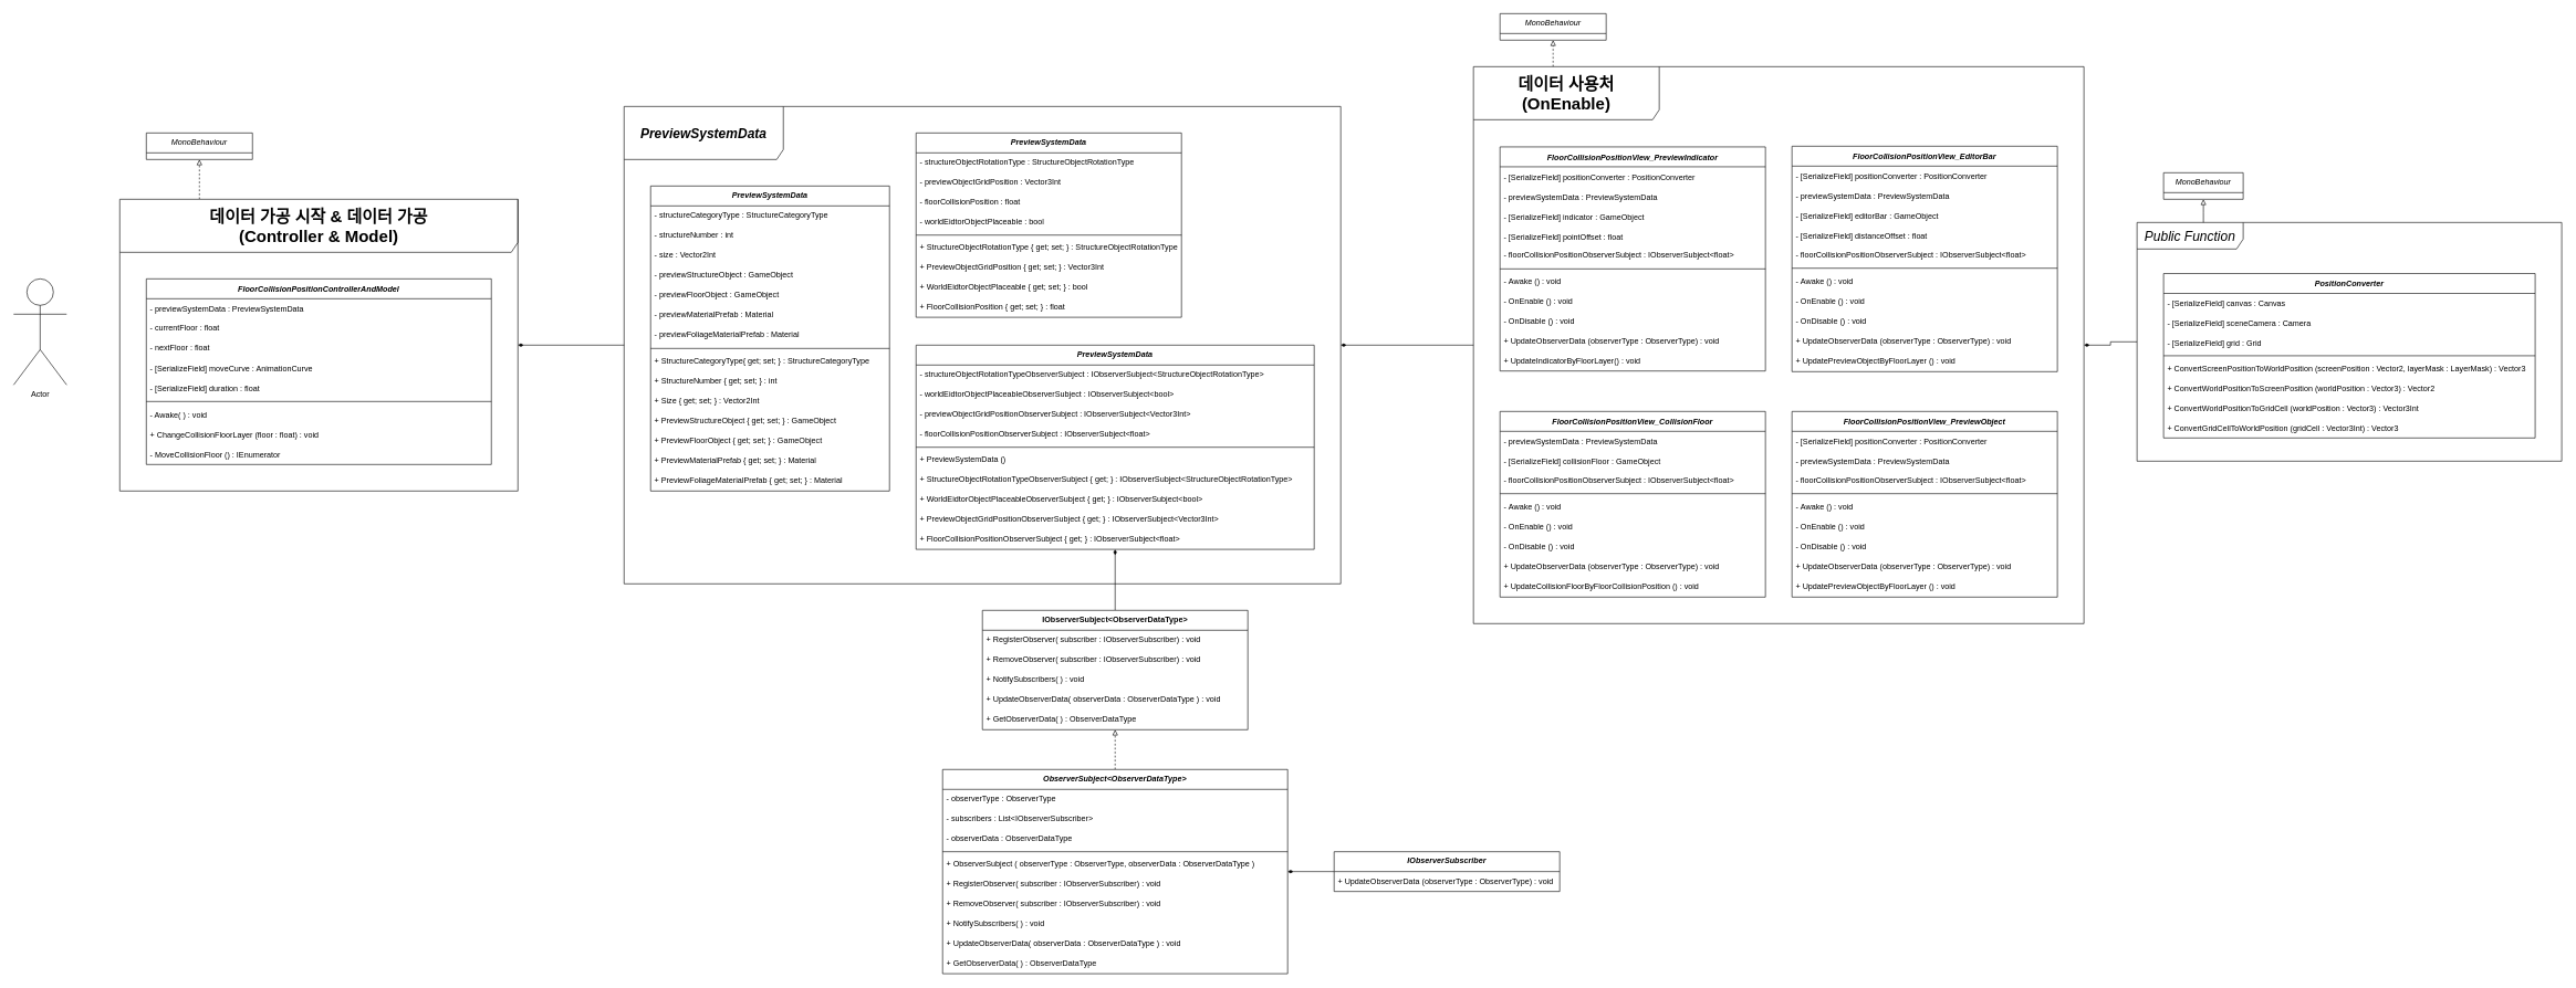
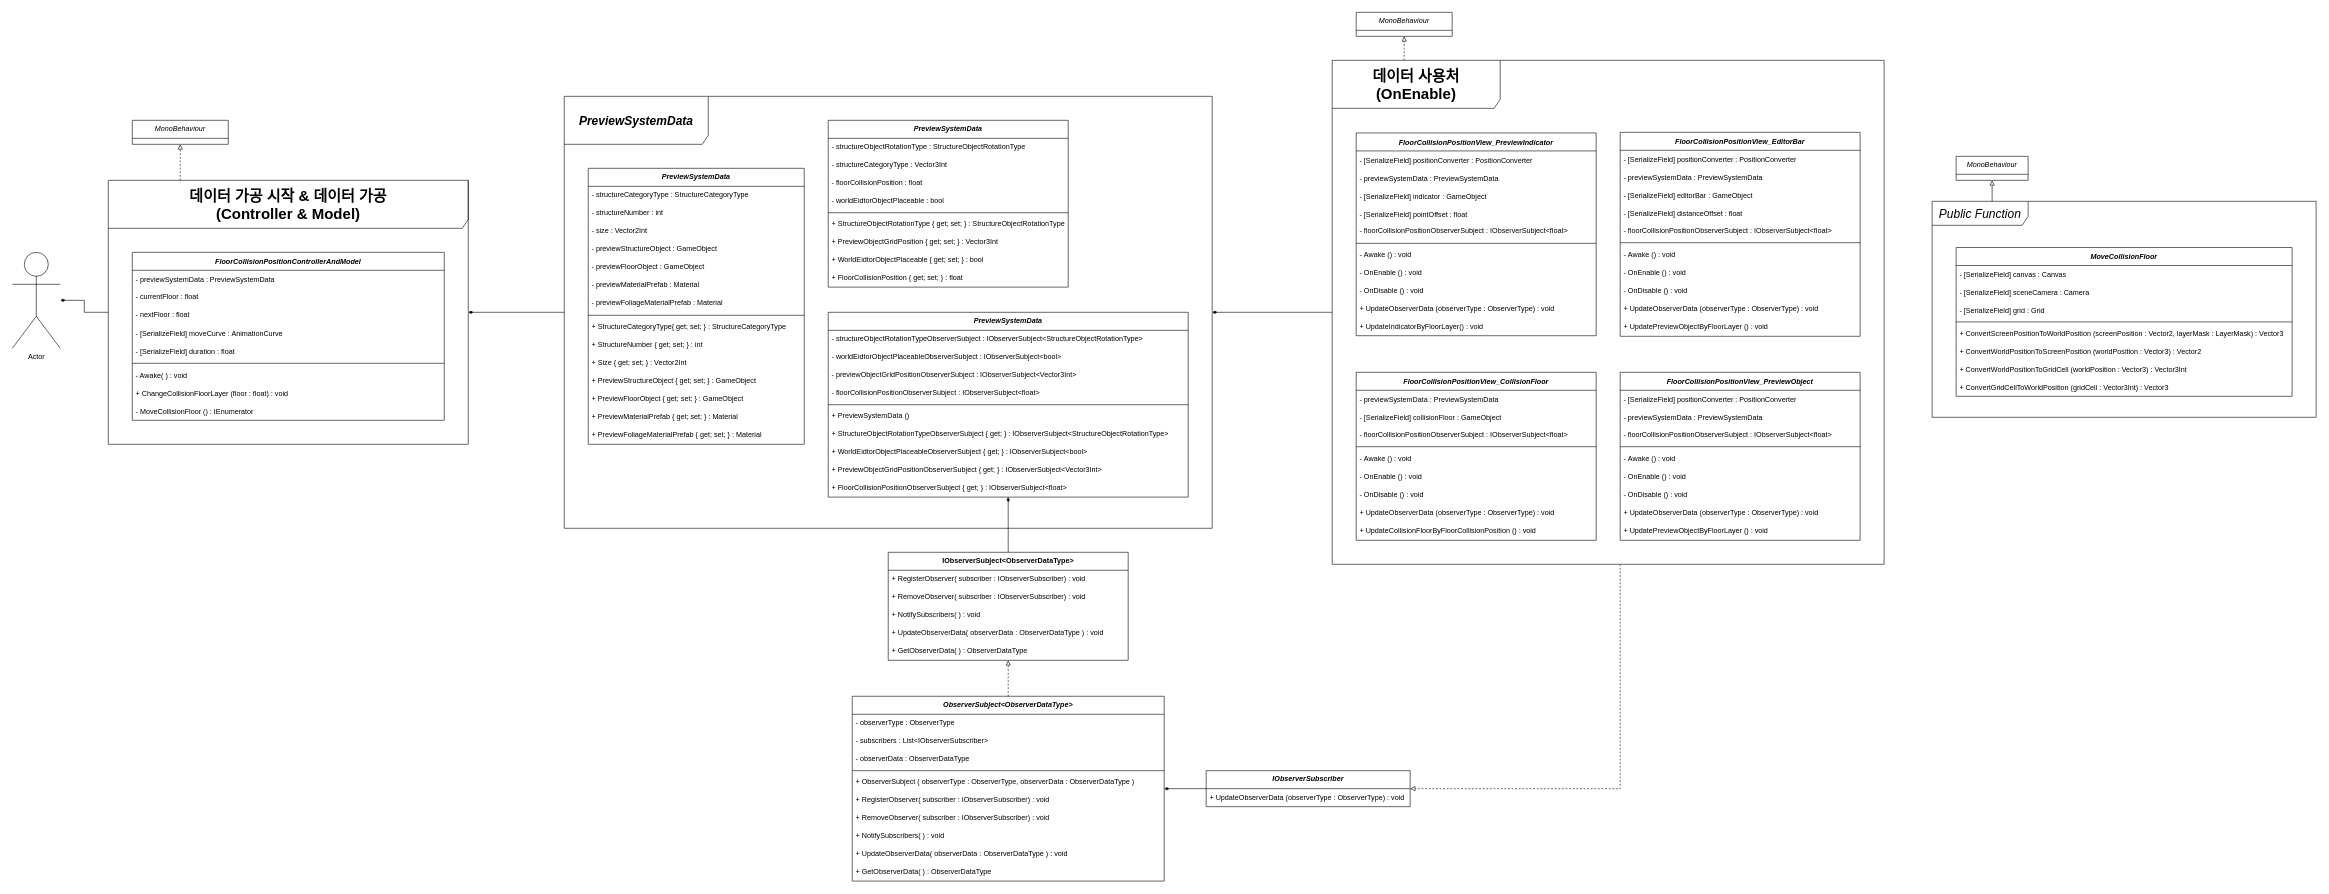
- <mxCell id="95" value="- previewObjectGridPosition : Vector3Int" style="text;align=left;verticalAlign=top;spacingLeft=4;spacingRight=4;overflow=hidden;rotatable=0;points=[[0,0.5],[1,0.5]];portConstraint=eastwest;" vertex="1" parent="93"><mxGeometry y="60" width="400" height="30" as="geometry" /></mxCell>
+ <mxCell id="95" value="- structureCategoryType : Vector3Int" style="text;align=left;verticalAlign=top;spacingLeft=4;spacingRight=4;overflow=hidden;rotatable=0;points=[[0,0.5],[1,0.5]];portConstraint=eastwest;" vertex="1" parent="93"><mxGeometry y="60" width="400" height="30" as="geometry" /></mxCell>
- <mxCell id="20" value="PositionConverter" style="swimlane;fontStyle=3;align=center;verticalAlign=middle;childLayout=stackLayout;horizontal=1;startSize=30;horizontalStack=0;resizeParent=1;resizeLast=0;collapsible=1;marginBottom=0;rounded=0;shadow=0;strokeWidth=1;" vertex="1" parent="17"><mxGeometry x="40" y="152" width="560" height="248" as="geometry"><mxRectangle x="230" y="140" width="160" height="26" as="alternateBounds" /></mxGeometry></mxCell>
+ <mxCell id="20" value="MoveCollisionFloor" style="swimlane;fontStyle=3;align=center;verticalAlign=middle;childLayout=stackLayout;horizontal=1;startSize=30;horizontalStack=0;resizeParent=1;resizeLast=0;collapsible=1;marginBottom=0;rounded=0;shadow=0;strokeWidth=1;" vertex="1" parent="17"><mxGeometry x="40" y="152" width="560" height="248" as="geometry"><mxRectangle x="230" y="140" width="160" height="26" as="alternateBounds" /></mxGeometry></mxCell>
+ <mxCell id="15" style="edgeStyle=orthogonalEdgeStyle;rounded=0;orthogonalLoop=1;jettySize=auto;html=1;endArrow=none;endFill=0;startArrow=diamondThin;startFill=1;" edge="1" parent="1" source="16" target="142"><mxGeometry relative="1" as="geometry"><Array as="points" /><mxPoint x="341" y="450" as="targetPoint" /></mxGeometry></mxCell>
- <mxCell id="129" style="edgeStyle=orthogonalEdgeStyle;rounded=0;orthogonalLoop=1;jettySize=auto;html=1;endArrow=none;endFill=0;startArrow=diamondThin;startFill=1;" edge="1" parent="1" source="130" target="18"><mxGeometry relative="1" as="geometry" /></mxCell>
+ <mxCell id="127" style="edgeStyle=orthogonalEdgeStyle;rounded=0;orthogonalLoop=1;jettySize=auto;html=1;endArrow=block;endFill=0;startArrow=none;startFill=0;dashed=1;" edge="1" parent="1" source="130" target="123"><mxGeometry relative="1" as="geometry"><Array as="points"><mxPoint x="2700" y="1314" /></Array></mxGeometry></mxCell>
